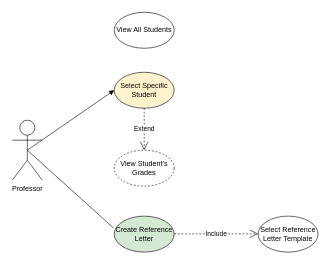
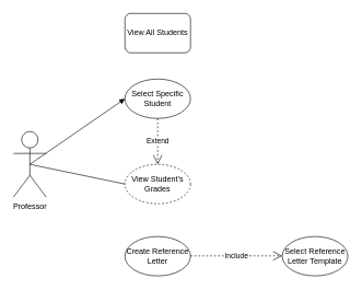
- <mxCell id="3" value="View All Students" style="ellipse;whiteSpace=wrap;html=1;" parent="1" vertex="1"><mxGeometry x="190" y="20" width="100" height="60" as="geometry" /></mxCell>
+ <mxCell id="3" value="View All Students" style="whiteSpace=wrap;html=1;rounded=1;" parent="1" vertex="1"><mxGeometry x="190" y="20" width="100" height="60" as="geometry" /></mxCell>
- <mxCell id="4" value="Select Specific Student" style="ellipse;whiteSpace=wrap;html=1;fillColor=#fff2cc;" parent="1" vertex="1"><mxGeometry x="190" y="120" width="100" height="60" as="geometry" /></mxCell>
+ <mxCell id="4" value="Select Specific Student" style="ellipse;whiteSpace=wrap;html=1;" parent="1" vertex="1"><mxGeometry x="190" y="120" width="100" height="60" as="geometry" /></mxCell>
+ <mxCell id="7" value="" style="endArrow=none;html=1;rounded=0;exitX=0.5;exitY=0.5;exitDx=0;exitDy=0;exitPerimeter=0;entryX=0;entryY=0.5;entryDx=0;entryDy=0;" parent="1" source="2" target="5" edge="1"><mxGeometry width="50" height="50" relative="1" as="geometry"><mxPoint x="90" y="200" as="sourcePoint" /><mxPoint x="235" y="260" as="targetPoint" /></mxGeometry></mxCell>
- <mxCell id="9" value="" style="endArrow=none;html=1;rounded=0;exitX=0.5;exitY=0.5;exitDx=0;exitDy=0;exitPerimeter=0;entryX=-0.01;entryY=0.333;entryDx=0;entryDy=0;entryPerimeter=0;" parent="1" source="2" target="8" edge="1"><mxGeometry width="50" height="50" relative="1" as="geometry"><mxPoint x="140" y="320" as="sourcePoint" /><mxPoint x="285" y="320" as="targetPoint" /></mxGeometry></mxCell>
- <mxCell id="8" value="Create Reference Letter" style="ellipse;whiteSpace=wrap;html=1;fillColor=#d5e8d4;" parent="1" vertex="1"><mxGeometry x="190" y="360" width="100" height="60" as="geometry" /></mxCell>
+ <mxCell id="8" value="Create Reference Letter" style="ellipse;whiteSpace=wrap;html=1;" parent="1" vertex="1"><mxGeometry x="190" y="360" width="100" height="60" as="geometry" /></mxCell>
